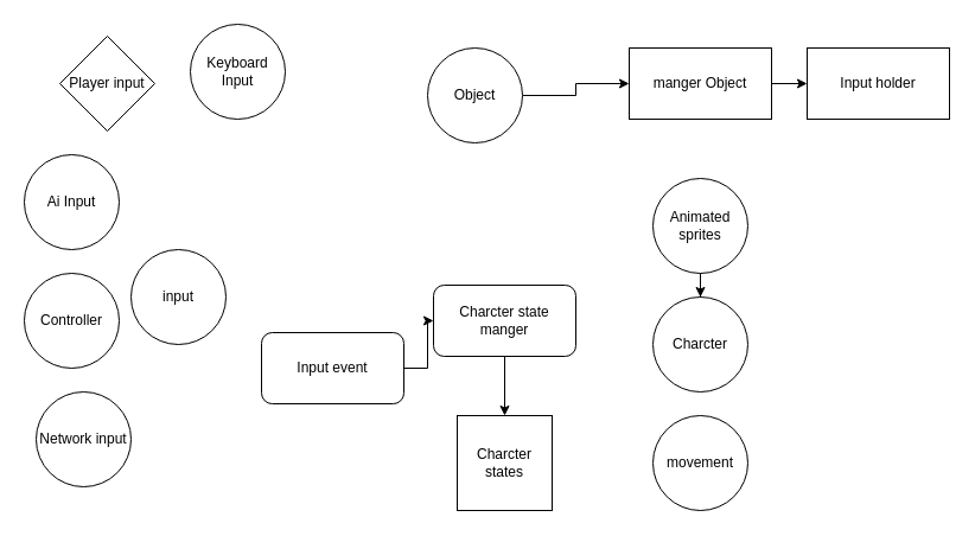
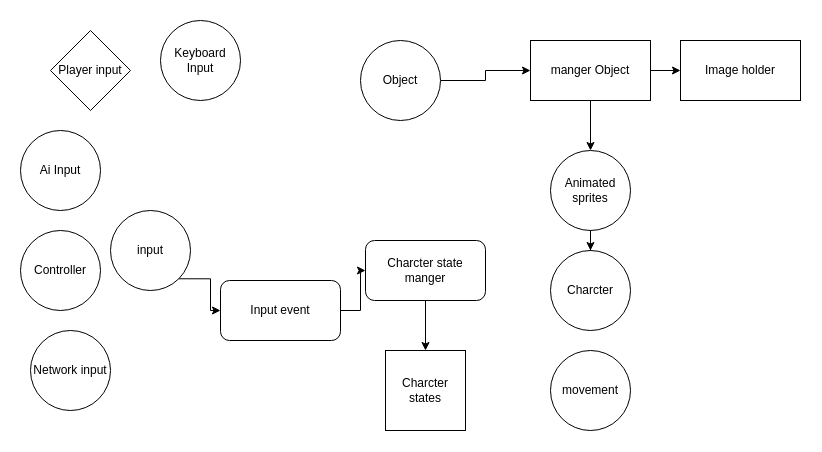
- <mxCell id="8" value="Input holder" style="rounded=0;whiteSpace=wrap;html=1;" parent="1" vertex="1"><mxGeometry x="680" y="40" width="120" height="60" as="geometry" /></mxCell>
+ <mxCell id="8" value="Image holder" style="rounded=0;whiteSpace=wrap;html=1;" parent="1" vertex="1"><mxGeometry x="680" y="40" width="120" height="60" as="geometry" /></mxCell>
+ <mxCell id="6" style="edgeStyle=orthogonalEdgeStyle;rounded=0;orthogonalLoop=1;jettySize=auto;html=1;exitX=0.5;exitY=1;exitDx=0;exitDy=0;" parent="1" source="7" target="10" edge="1"><mxGeometry relative="1" as="geometry" /></mxCell>
+ <mxCell id="11" style="edgeStyle=orthogonalEdgeStyle;rounded=0;orthogonalLoop=1;jettySize=auto;html=1;exitX=1;exitY=1;exitDx=0;exitDy=0;" parent="1" source="12" target="20" edge="1"><mxGeometry relative="1" as="geometry" /></mxCell>
